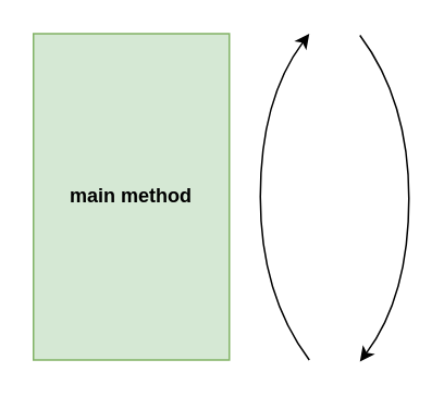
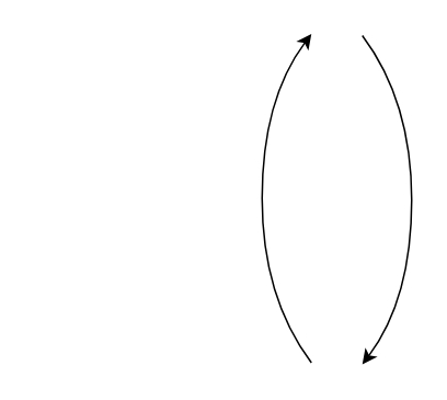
- <mxCell id="2" value="&lt;b&gt;main method&lt;/b&gt;" style="rounded=0;whiteSpace=wrap;html=1;fillColor=#d5e8d4;strokeColor=#82b366;" vertex="1" parent="1"><mxGeometry x="20" y="20" width="120" height="200" as="geometry" /></mxCell>
